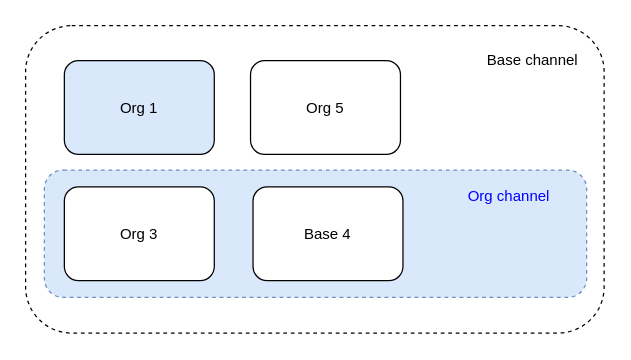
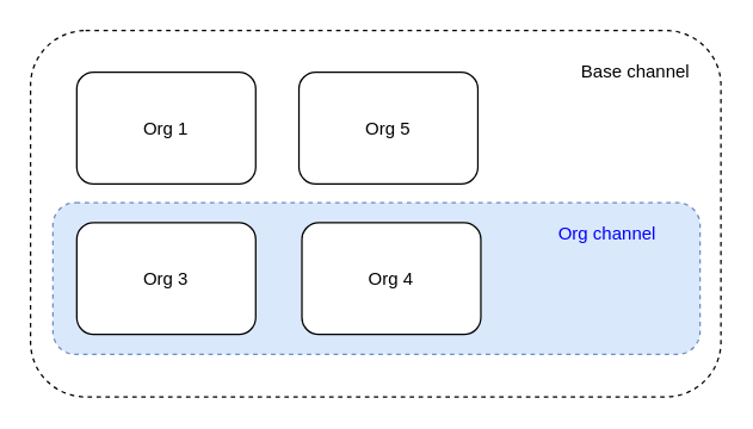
- <mxCell id="3" value="Org 1" style="rounded=1;whiteSpace=wrap;html=1;align=center;fillColor=#dae8fc;" parent="1" vertex="1"><mxGeometry x="51" y="48" width="120" height="75" as="geometry" /></mxCell>
+ <mxCell id="3" value="Org 1" style="rounded=1;whiteSpace=wrap;html=1;align=center;" parent="1" vertex="1"><mxGeometry x="51" y="48" width="120" height="75" as="geometry" /></mxCell>
- <mxCell id="9" value="Base 4" style="rounded=1;whiteSpace=wrap;html=1;align=center;" vertex="1" parent="1"><mxGeometry x="202" y="149" width="120" height="75" as="geometry" /></mxCell>
+ <mxCell id="9" value="Org 4" style="rounded=1;whiteSpace=wrap;html=1;align=center;" vertex="1" parent="1"><mxGeometry x="202" y="149" width="120" height="75" as="geometry" /></mxCell>
